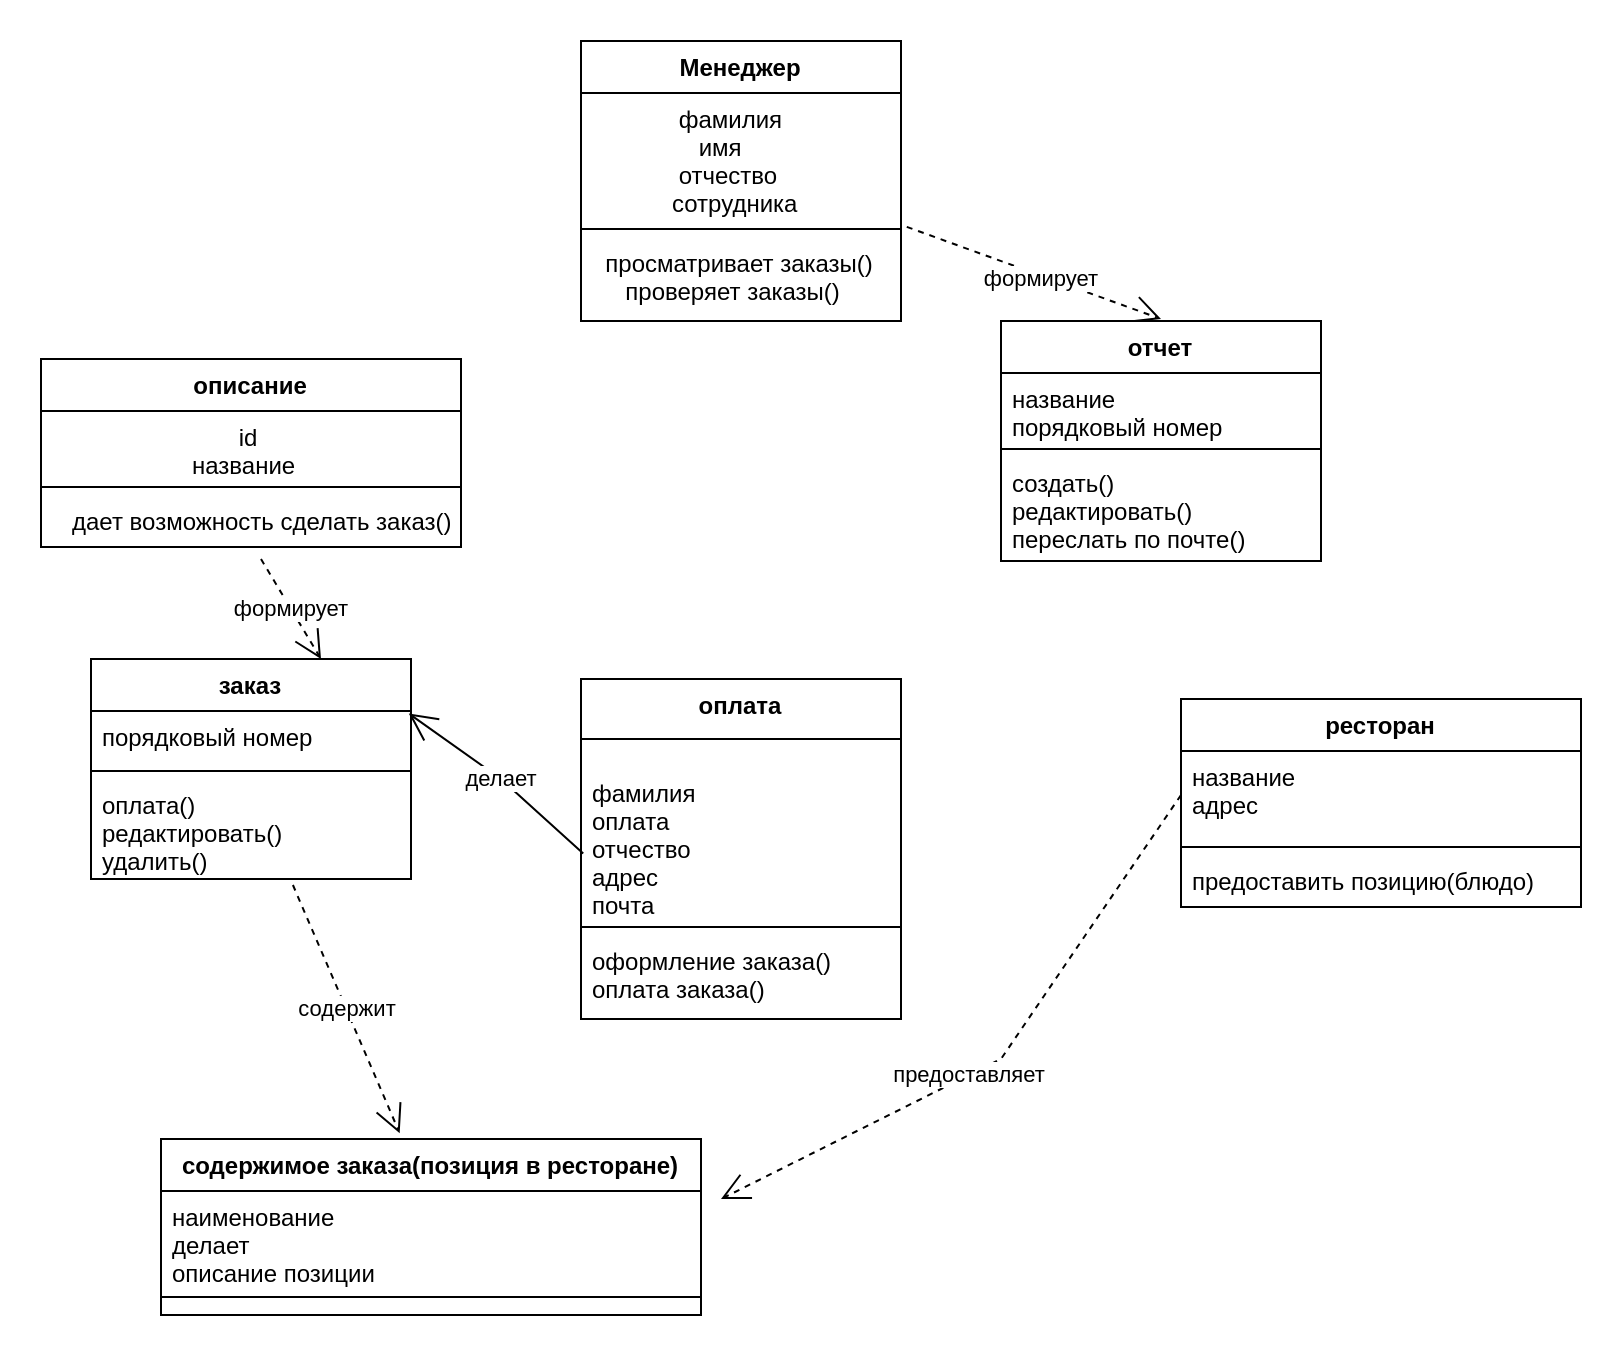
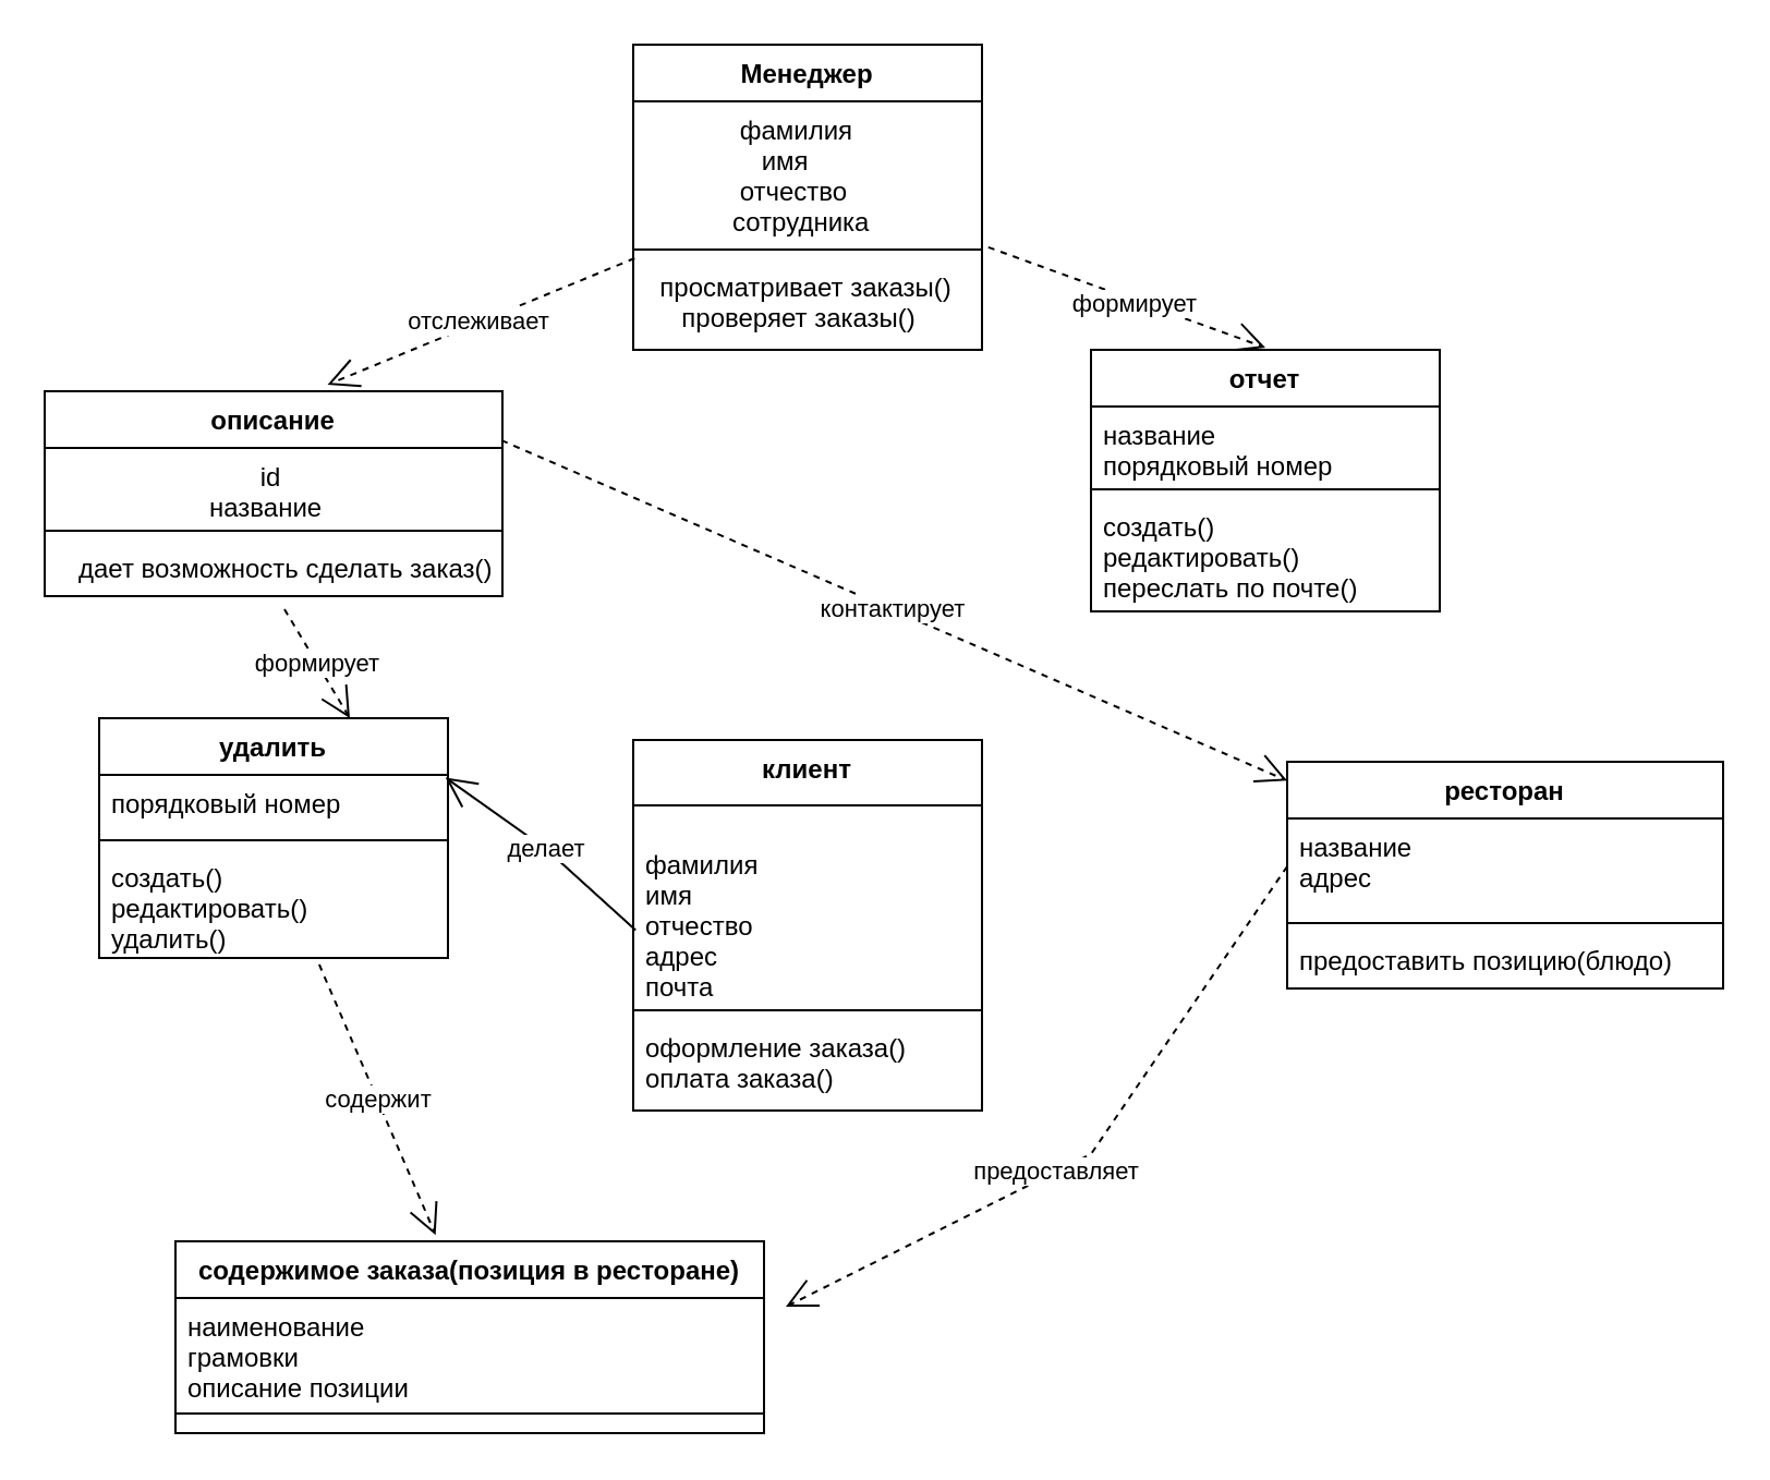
+ <mxCell id="6" value="отслеживает" style="endArrow=open;endSize=12;dashed=1;html=1;rounded=0;exitX=0.004;exitY=0;exitDx=0;exitDy=0;exitPerimeter=0;entryX=0.618;entryY=-0.032;entryDx=0;entryDy=0;entryPerimeter=0;" edge="1" parent="1" source="5" target="7"><mxGeometry x="0.005" width="160" relative="1" as="geometry"><mxPoint x="350" y="199" as="sourcePoint" /><mxPoint x="130" y="159" as="targetPoint" /><mxPoint as="offset" /></mxGeometry></mxCell>
+ <mxCell id="34" value="контактирует" style="endArrow=open;endSize=12;dashed=1;html=1;rounded=0;exitX=0.998;exitY=-0.102;exitDx=0;exitDy=0;exitPerimeter=0;" edge="1" parent="1" source="8" target="30"><mxGeometry width="160" relative="1" as="geometry"><mxPoint x="500" y="289" as="sourcePoint" /><mxPoint x="660" y="289" as="targetPoint" /></mxGeometry></mxCell>
- <mxCell id="17" value="заказ" style="swimlane;fontStyle=1;align=center;verticalAlign=top;childLayout=stackLayout;horizontal=1;startSize=26;horizontalStack=0;resizeParent=1;resizeParentMax=0;resizeLast=0;collapsible=1;marginBottom=0;" vertex="1" parent="1"><mxGeometry x="45" y="329" width="160" height="110" as="geometry" /></mxCell>
+ <mxCell id="17" value="удалить" style="swimlane;fontStyle=1;align=center;verticalAlign=top;childLayout=stackLayout;horizontal=1;startSize=26;horizontalStack=0;resizeParent=1;resizeParentMax=0;resizeLast=0;collapsible=1;marginBottom=0;" vertex="1" parent="1"><mxGeometry x="45" y="329" width="160" height="110" as="geometry" /></mxCell>
- <mxCell id="25" value="оплата" style="swimlane;fontStyle=1;align=center;verticalAlign=top;childLayout=stackLayout;horizontal=1;startSize=30;horizontalStack=0;resizeParent=1;resizeParentMax=0;resizeLast=0;collapsible=1;marginBottom=0;" vertex="1" parent="1"><mxGeometry x="290" y="339" width="160" height="170" as="geometry" /></mxCell>
+ <mxCell id="25" value="клиент" style="swimlane;fontStyle=1;align=center;verticalAlign=top;childLayout=stackLayout;horizontal=1;startSize=30;horizontalStack=0;resizeParent=1;resizeParentMax=0;resizeLast=0;collapsible=1;marginBottom=0;" vertex="1" parent="1"><mxGeometry x="290" y="339" width="160" height="170" as="geometry" /></mxCell>
- <mxCell id="26" value="&#10;фамилия&#10;оплата&#10;отчество&#10;адрес&#10;почта" style="text;strokeColor=none;fillColor=none;align=left;verticalAlign=top;spacingLeft=4;spacingRight=4;overflow=hidden;rotatable=0;points=[[0,0.5],[1,0.5]];portConstraint=eastwest;" vertex="1" parent="25"><mxGeometry y="30" width="160" height="90" as="geometry" /></mxCell>
+ <mxCell id="26" value="&#10;фамилия&#10;имя&#10;отчество&#10;адрес&#10;почта" style="text;strokeColor=none;fillColor=none;align=left;verticalAlign=top;spacingLeft=4;spacingRight=4;overflow=hidden;rotatable=0;points=[[0,0.5],[1,0.5]];portConstraint=eastwest;" vertex="1" parent="25"><mxGeometry y="30" width="160" height="90" as="geometry" /></mxCell>
- <mxCell id="20" value="оплата()&#10;редактировать()&#10;удалить()" style="text;strokeColor=none;fillColor=none;align=left;verticalAlign=top;spacingLeft=4;spacingRight=4;overflow=hidden;rotatable=0;points=[[0,0.5],[1,0.5]];portConstraint=eastwest;" vertex="1" parent="17"><mxGeometry y="60" width="160" height="50" as="geometry" /></mxCell>
+ <mxCell id="20" value="создать()&#10;редактировать()&#10;удалить()" style="text;strokeColor=none;fillColor=none;align=left;verticalAlign=top;spacingLeft=4;spacingRight=4;overflow=hidden;rotatable=0;points=[[0,0.5],[1,0.5]];portConstraint=eastwest;" vertex="1" parent="17"><mxGeometry y="60" width="160" height="50" as="geometry" /></mxCell>
- <mxCell id="22" value="наименование&#10;делает&#10;описание позиции" style="text;strokeColor=none;fillColor=none;align=left;verticalAlign=top;spacingLeft=4;spacingRight=4;overflow=hidden;rotatable=0;points=[[0,0.5],[1,0.5]];portConstraint=eastwest;" vertex="1" parent="21"><mxGeometry y="26" width="270" height="44" as="geometry" /></mxCell>
+ <mxCell id="22" value="наименование&#10;грамовки&#10;описание позиции" style="text;strokeColor=none;fillColor=none;align=left;verticalAlign=top;spacingLeft=4;spacingRight=4;overflow=hidden;rotatable=0;points=[[0,0.5],[1,0.5]];portConstraint=eastwest;" vertex="1" parent="21"><mxGeometry y="26" width="270" height="44" as="geometry" /></mxCell>
